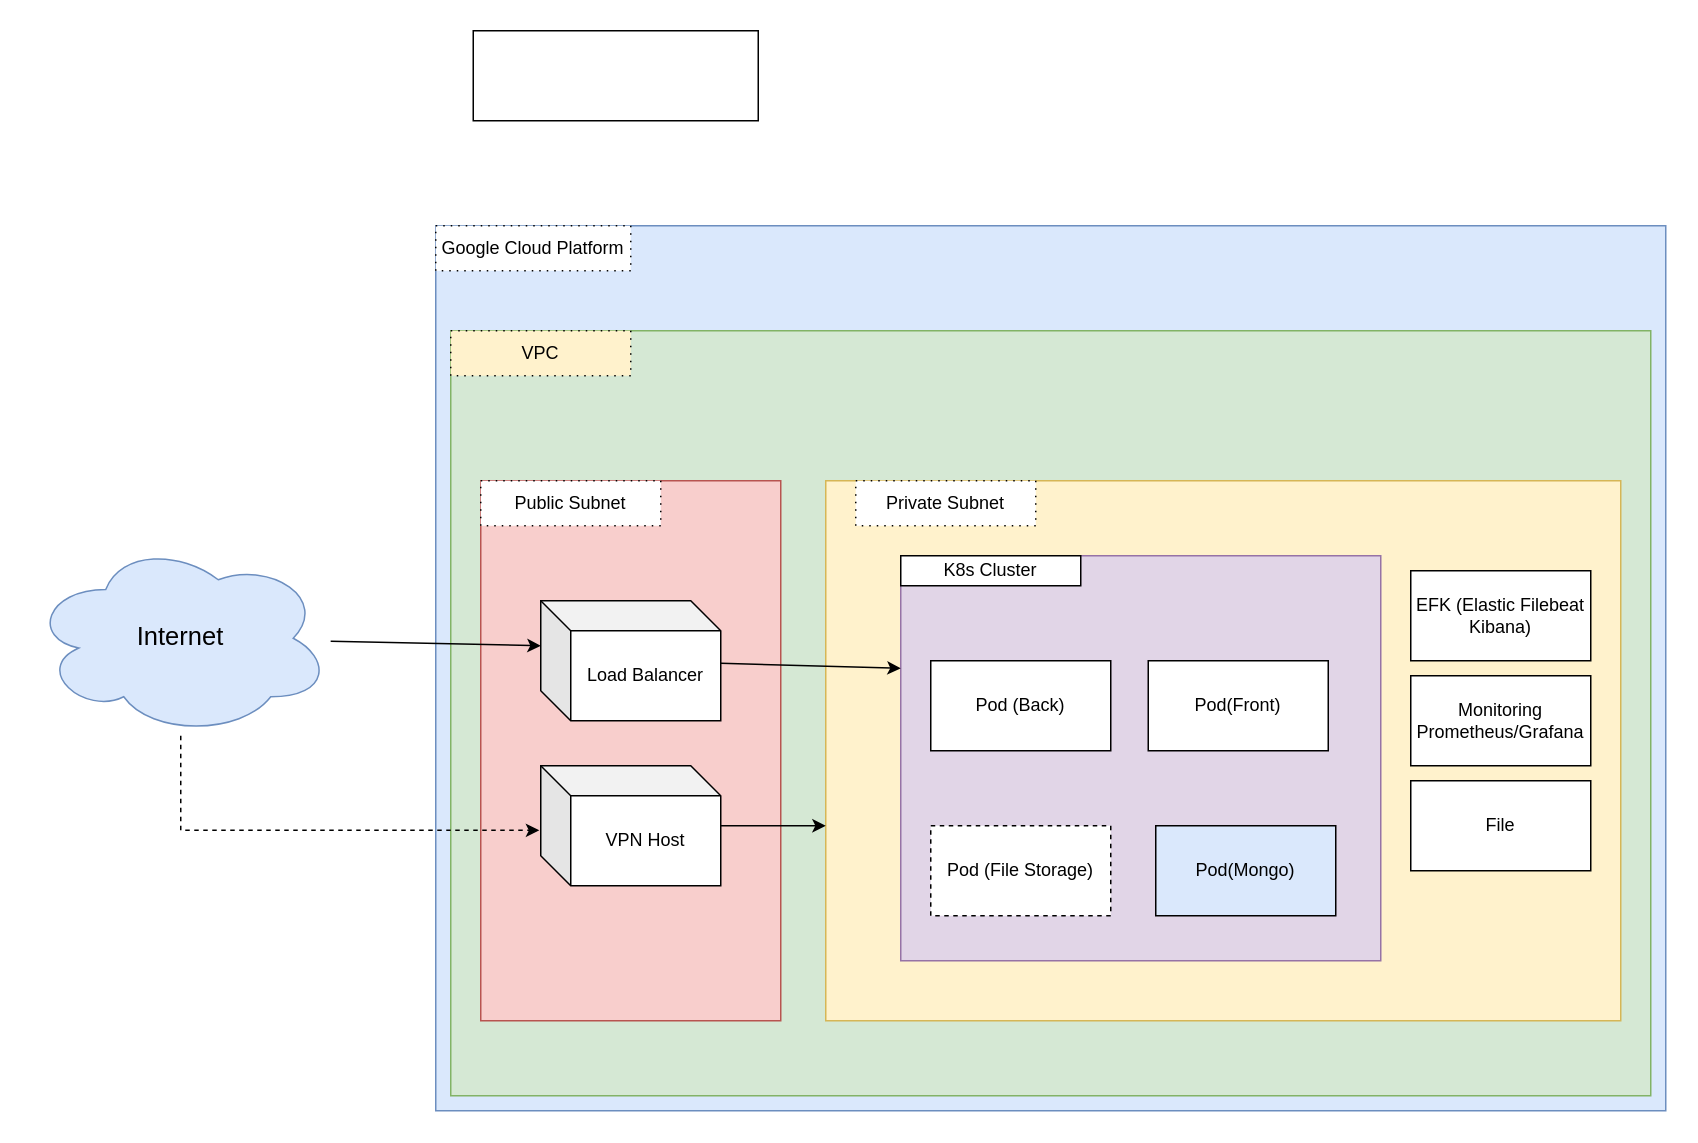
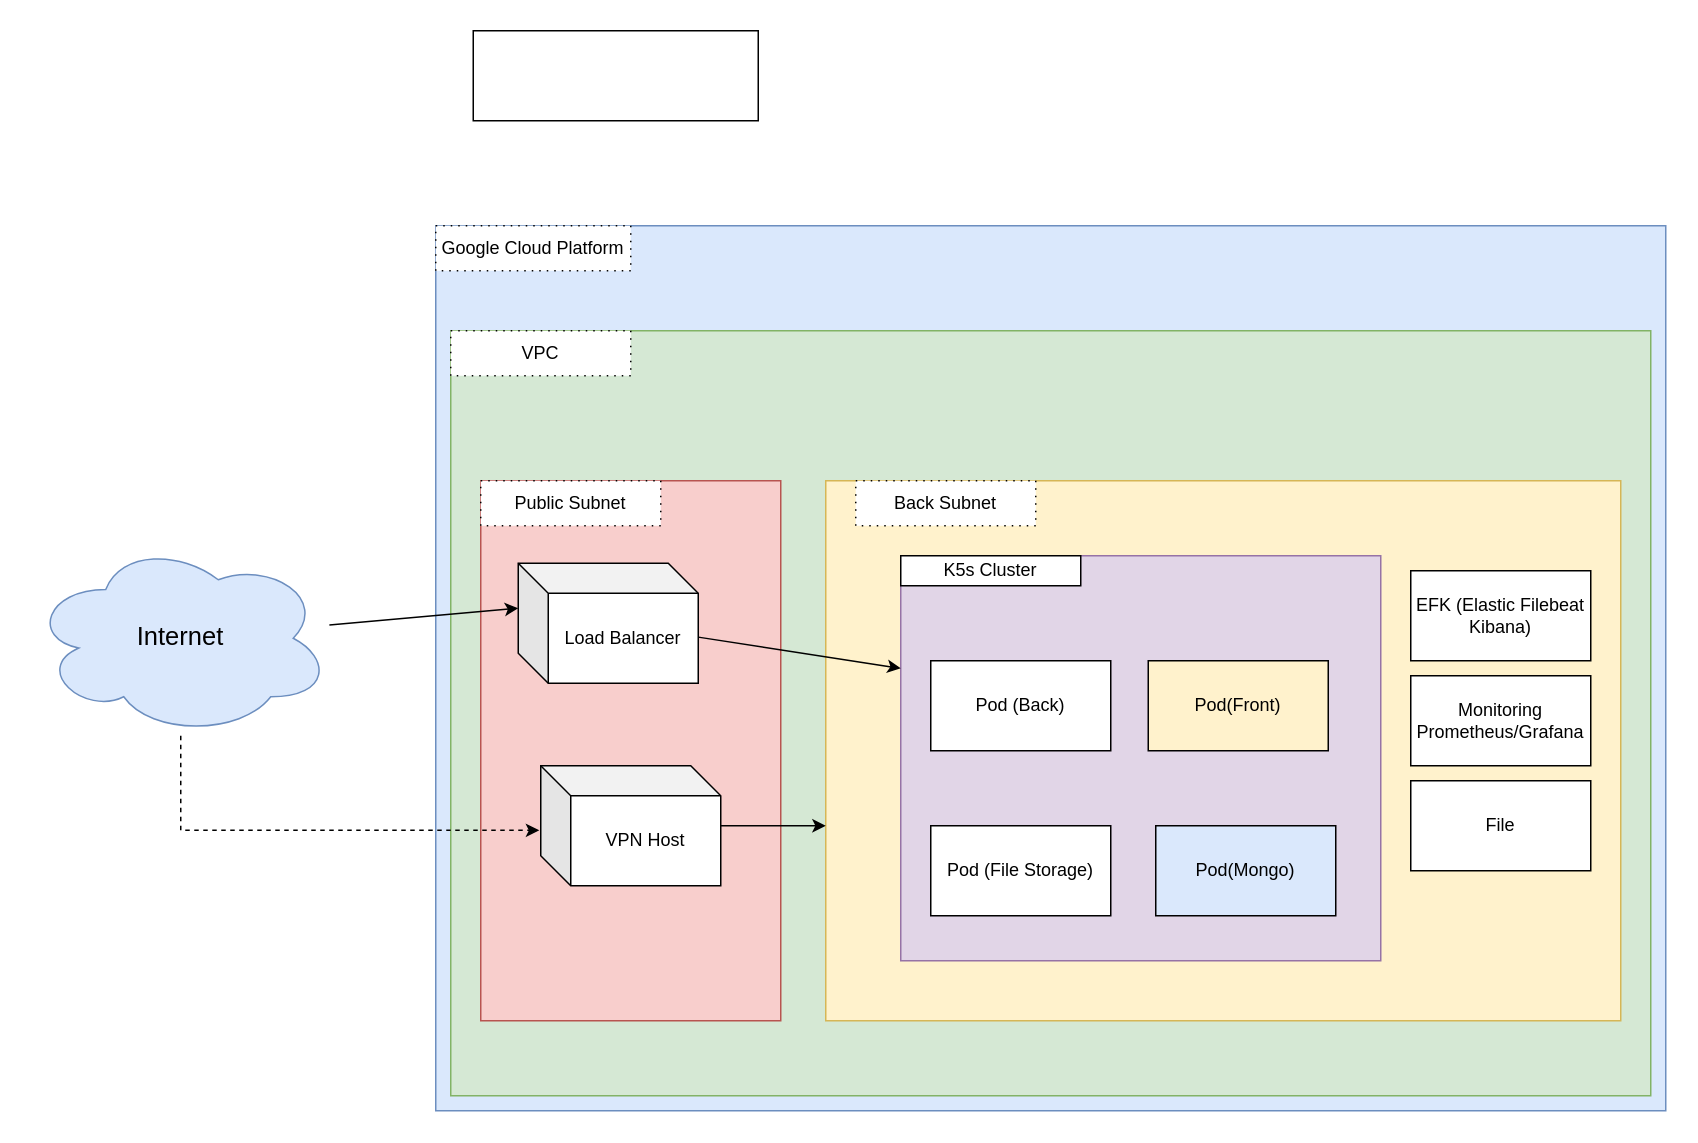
- <mxCell id="9" value="VPC" style="rounded=0;whiteSpace=wrap;html=1;dashed=1;dashPattern=1 4;fillColor=#fff2cc;" vertex="1" parent="1"><mxGeometry x="300" y="220" width="120" height="30" as="geometry" /></mxCell>
+ <mxCell id="9" value="VPC" style="rounded=0;whiteSpace=wrap;html=1;dashed=1;dashPattern=1 4;" vertex="1" parent="1"><mxGeometry x="300" y="220" width="120" height="30" as="geometry" /></mxCell>
- <mxCell id="8" value="Private Subnet" style="rounded=0;whiteSpace=wrap;html=1;dashed=1;dashPattern=1 4;" vertex="1" parent="1"><mxGeometry x="570" y="320" width="120" height="30" as="geometry" /></mxCell>
+ <mxCell id="8" value="Back Subnet" style="rounded=0;whiteSpace=wrap;html=1;dashed=1;dashPattern=1 4;" vertex="1" parent="1"><mxGeometry x="570" y="320" width="120" height="30" as="geometry" /></mxCell>
- <mxCell id="11" value="K8s Cluster" style="rounded=0;whiteSpace=wrap;html=1;" vertex="1" parent="1"><mxGeometry x="600" y="370" width="120" height="20" as="geometry" /></mxCell>
+ <mxCell id="11" value="K5s Cluster" style="rounded=0;whiteSpace=wrap;html=1;" vertex="1" parent="1"><mxGeometry x="600" y="370" width="120" height="20" as="geometry" /></mxCell>
- <mxCell id="23" value="Load Balancer" style="shape=cube;whiteSpace=wrap;html=1;boundedLbl=1;backgroundOutline=1;darkOpacity=0.05;darkOpacity2=0.1;" vertex="1" parent="1"><mxGeometry x="360" y="400" width="120" height="80" as="geometry" /></mxCell>
+ <mxCell id="23" value="Load Balancer" style="shape=cube;whiteSpace=wrap;html=1;boundedLbl=1;backgroundOutline=1;darkOpacity=0.05;darkOpacity2=0.1;" vertex="1" parent="1"><mxGeometry x="345" y="375" width="120" height="80" as="geometry" /></mxCell>
- <mxCell id="17" value="Pod(Front)" style="rounded=0;whiteSpace=wrap;html=1;" vertex="1" parent="1"><mxGeometry x="765" y="440" width="120" height="60" as="geometry" /></mxCell>
+ <mxCell id="17" value="Pod(Front)" style="rounded=0;whiteSpace=wrap;html=1;fillColor=#fff2cc;" vertex="1" parent="1"><mxGeometry x="765" y="440" width="120" height="60" as="geometry" /></mxCell>
- <mxCell id="16" value="Pod (File Storage)" style="rounded=0;whiteSpace=wrap;html=1;dashed=1;" vertex="1" parent="1"><mxGeometry x="620" y="550" width="120" height="60" as="geometry" /></mxCell>
+ <mxCell id="16" value="Pod (File Storage)" style="rounded=0;whiteSpace=wrap;html=1;" vertex="1" parent="1"><mxGeometry x="620" y="550" width="120" height="60" as="geometry" /></mxCell>
